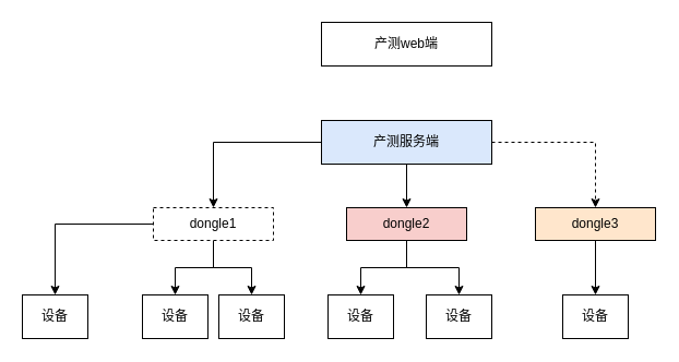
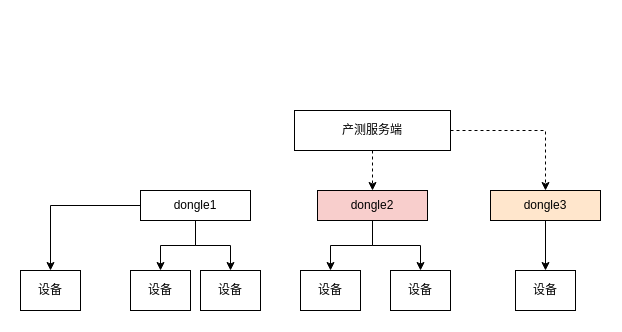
- <mxCell id="2" value="&lt;font style=&quot;vertical-align: inherit&quot;&gt;&lt;font style=&quot;vertical-align: inherit&quot;&gt;产测web端&lt;/font&gt;&lt;/font&gt;" style="rounded=0;whiteSpace=wrap;html=1;" vertex="1" parent="1"><mxGeometry x="294" y="20" width="156" height="40" as="geometry" /></mxCell>
- <mxCell id="3" style="edgeStyle=orthogonalEdgeStyle;rounded=0;orthogonalLoop=1;jettySize=auto;html=1;entryX=0.5;entryY=0;entryDx=0;entryDy=0;" edge="1" parent="1" source="6" target="10"><mxGeometry relative="1" as="geometry" /></mxCell>
- <mxCell id="6" value="&lt;font style=&quot;vertical-align: inherit&quot;&gt;&lt;font style=&quot;vertical-align: inherit&quot;&gt;&lt;font style=&quot;vertical-align: inherit&quot;&gt;&lt;font style=&quot;vertical-align: inherit&quot;&gt;产测服务端&lt;/font&gt;&lt;/font&gt;&lt;/font&gt;&lt;/font&gt;" style="rounded=0;whiteSpace=wrap;html=1;fillColor=#dae8fc;" vertex="1" parent="1"><mxGeometry x="294" y="110" width="156" height="40" as="geometry" /></mxCell>
+ <mxCell id="6" value="&lt;font style=&quot;vertical-align: inherit&quot;&gt;&lt;font style=&quot;vertical-align: inherit&quot;&gt;&lt;font style=&quot;vertical-align: inherit&quot;&gt;&lt;font style=&quot;vertical-align: inherit&quot;&gt;产测服务端&lt;/font&gt;&lt;/font&gt;&lt;/font&gt;&lt;/font&gt;" style="rounded=0;whiteSpace=wrap;html=1;" vertex="1" parent="1"><mxGeometry x="294" y="110" width="156" height="40" as="geometry" /></mxCell>
- <mxCell id="4" style="edgeStyle=orthogonalEdgeStyle;rounded=0;orthogonalLoop=1;jettySize=auto;html=1;entryX=0.5;entryY=0;entryDx=0;entryDy=0;" edge="1" parent="1" source="6" target="13"><mxGeometry relative="1" as="geometry" /></mxCell>
+ <mxCell id="4" style="edgeStyle=orthogonalEdgeStyle;rounded=0;orthogonalLoop=1;jettySize=auto;html=1;entryX=0.5;entryY=0;entryDx=0;entryDy=0;dashed=1;" edge="1" parent="1" source="6" target="13"><mxGeometry relative="1" as="geometry" /></mxCell>
- <mxCell id="10" value="&lt;font style=&quot;vertical-align: inherit&quot;&gt;&lt;font style=&quot;vertical-align: inherit&quot;&gt;dongle1&lt;/font&gt;&lt;/font&gt;" style="rounded=0;whiteSpace=wrap;html=1;dashed=1;" vertex="1" parent="1"><mxGeometry x="140" y="190" width="110" height="30" as="geometry" /></mxCell>
+ <mxCell id="10" value="&lt;font style=&quot;vertical-align: inherit&quot;&gt;&lt;font style=&quot;vertical-align: inherit&quot;&gt;dongle1&lt;/font&gt;&lt;/font&gt;" style="rounded=0;whiteSpace=wrap;html=1;" vertex="1" parent="1"><mxGeometry x="140" y="190" width="110" height="30" as="geometry" /></mxCell>
